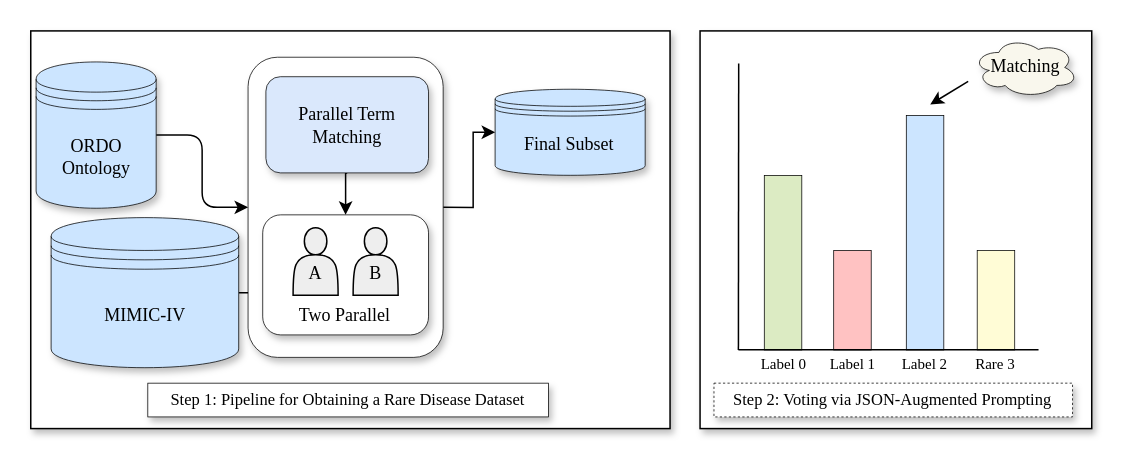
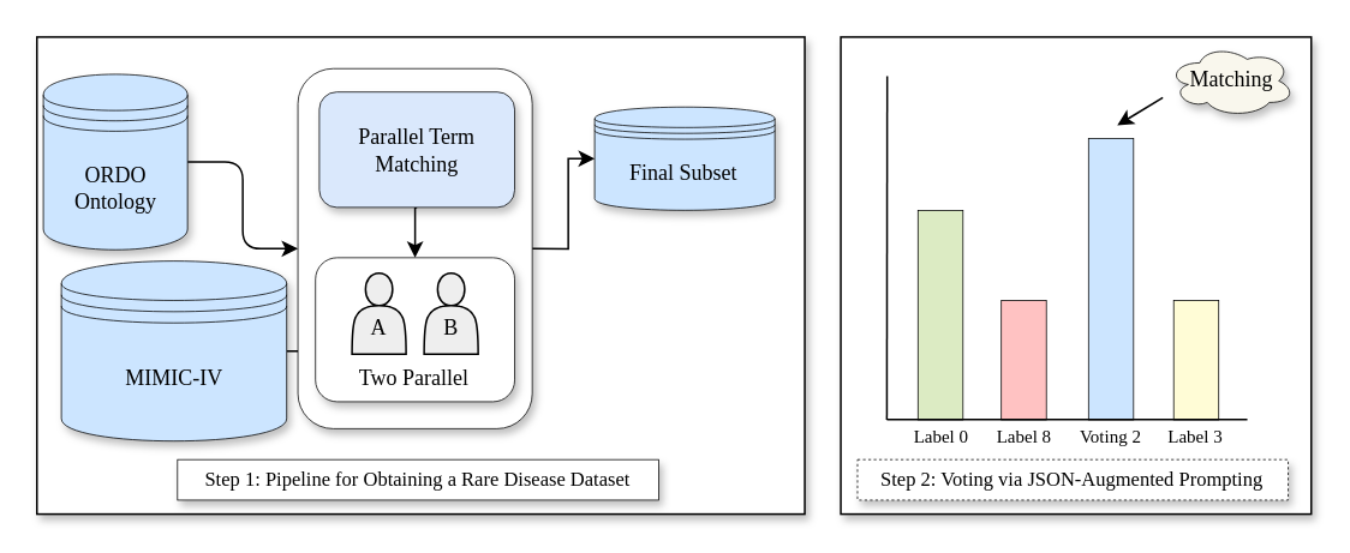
- <mxCell id="15" value="&lt;font style=&quot;font-size: 10px;&quot; face=&quot;Comic Neue&quot;&gt;Label 1&lt;/font&gt;" style="rounded=0;whiteSpace=wrap;html=1;shadow=0;fillColor=none;strokeColor=none;strokeWidth=1;" parent="1" vertex="1"><mxGeometry x="538.8" y="232.63" width="57.5" height="18.12" as="geometry" /></mxCell>
+ <mxCell id="15" value="&lt;font style=&quot;font-size: 10px;&quot; face=&quot;Comic Neue&quot;&gt;Label 8&lt;/font&gt;" style="rounded=0;whiteSpace=wrap;html=1;shadow=0;fillColor=none;strokeColor=none;strokeWidth=1;" parent="1" vertex="1"><mxGeometry x="538.8" y="232.63" width="57.5" height="18.12" as="geometry" /></mxCell>
- <mxCell id="16" value="&lt;font style=&quot;font-size: 10px;&quot; face=&quot;Comic Neue&quot;&gt;Label 2&lt;/font&gt;" style="rounded=0;whiteSpace=wrap;html=1;shadow=0;fillColor=none;strokeColor=none;strokeWidth=1;" parent="1" vertex="1"><mxGeometry x="587.18" y="232.63" width="57.5" height="18.12" as="geometry" /></mxCell>
+ <mxCell id="16" value="&lt;font style=&quot;font-size: 10px;&quot; face=&quot;Comic Neue&quot;&gt;Voting 2&lt;/font&gt;" style="rounded=0;whiteSpace=wrap;html=1;shadow=0;fillColor=none;strokeColor=none;strokeWidth=1;" parent="1" vertex="1"><mxGeometry x="587.18" y="232.63" width="57.5" height="18.12" as="geometry" /></mxCell>
- <mxCell id="17" value="&lt;font style=&quot;font-size: 10px;&quot; face=&quot;Comic Neue&quot;&gt;Rare 3&lt;/font&gt;" style="rounded=0;whiteSpace=wrap;html=1;shadow=0;fillColor=none;strokeColor=none;strokeWidth=1;" parent="1" vertex="1"><mxGeometry x="634.43" y="232.63" width="57.5" height="18.12" as="geometry" /></mxCell>
+ <mxCell id="17" value="&lt;font style=&quot;font-size: 10px;&quot; face=&quot;Comic Neue&quot;&gt;Label 3&lt;/font&gt;" style="rounded=0;whiteSpace=wrap;html=1;shadow=0;fillColor=none;strokeColor=none;strokeWidth=1;" parent="1" vertex="1"><mxGeometry x="634.43" y="232.63" width="57.5" height="18.12" as="geometry" /></mxCell>
